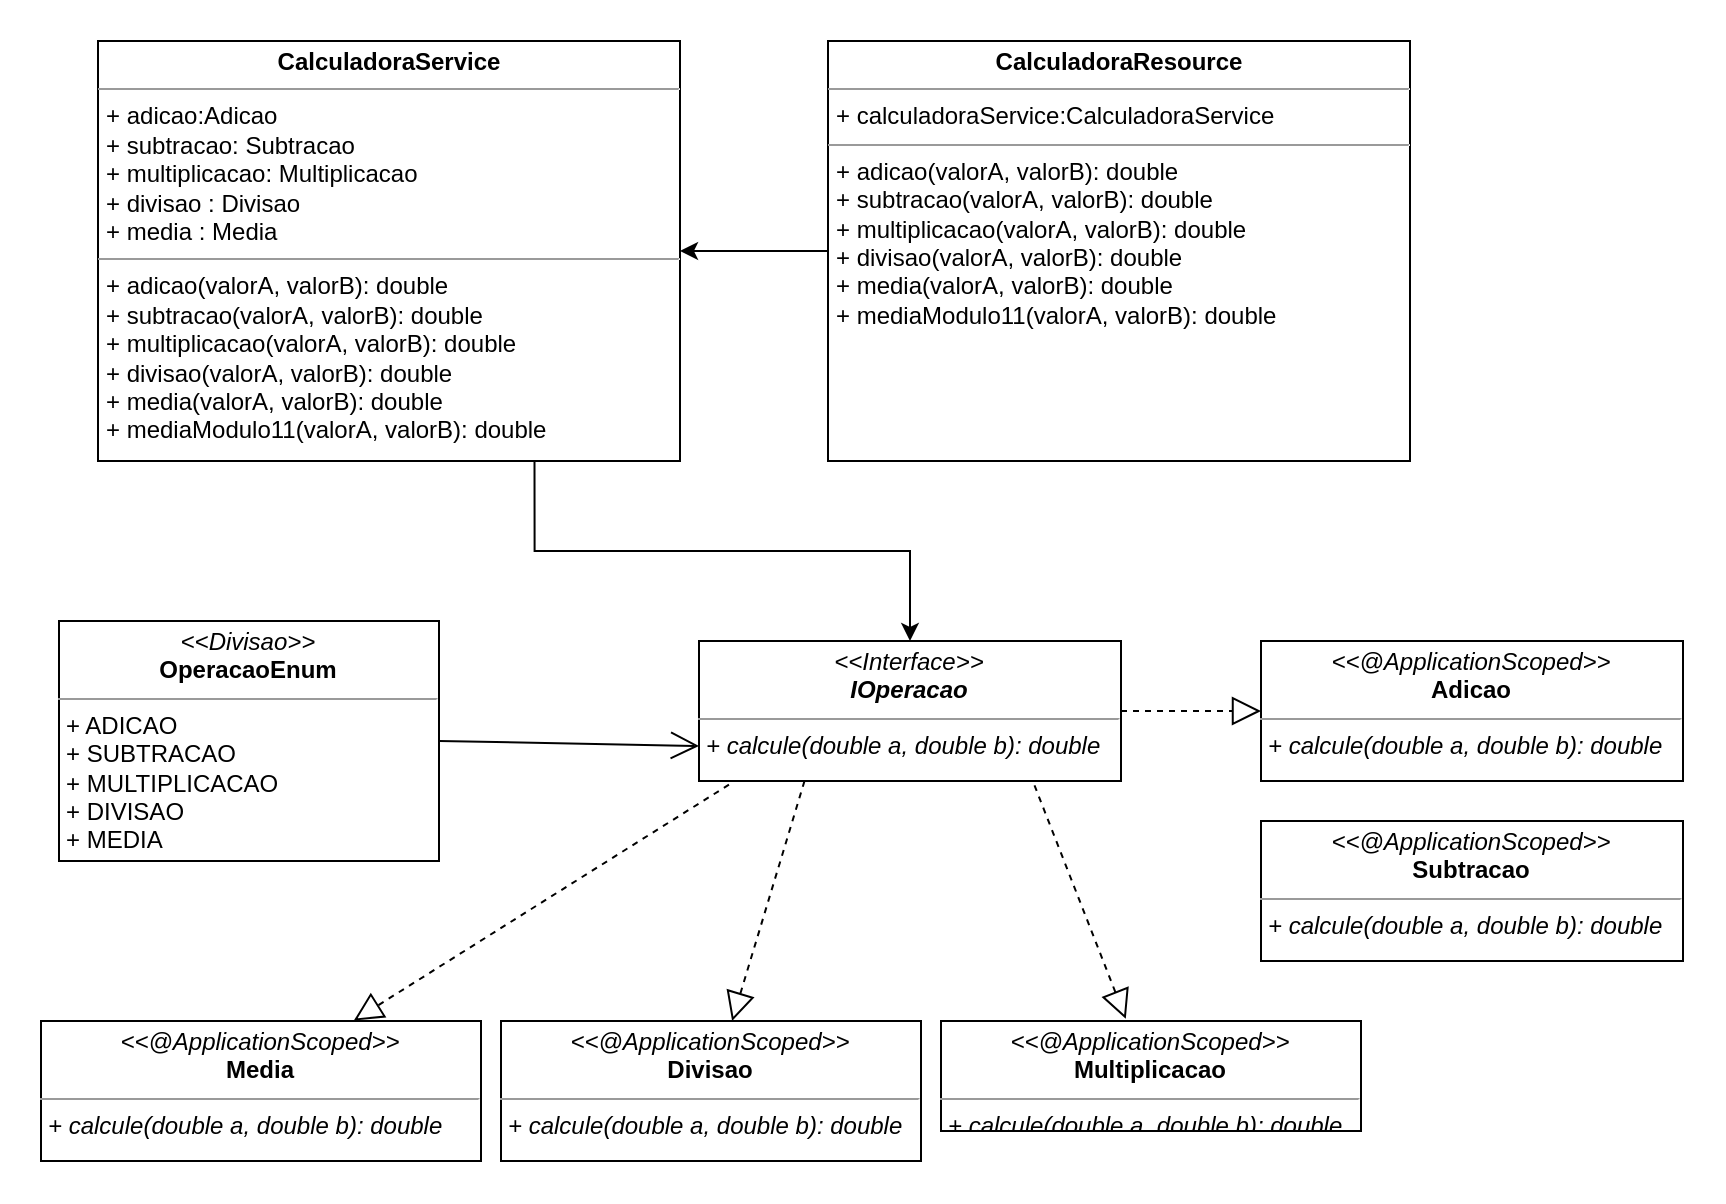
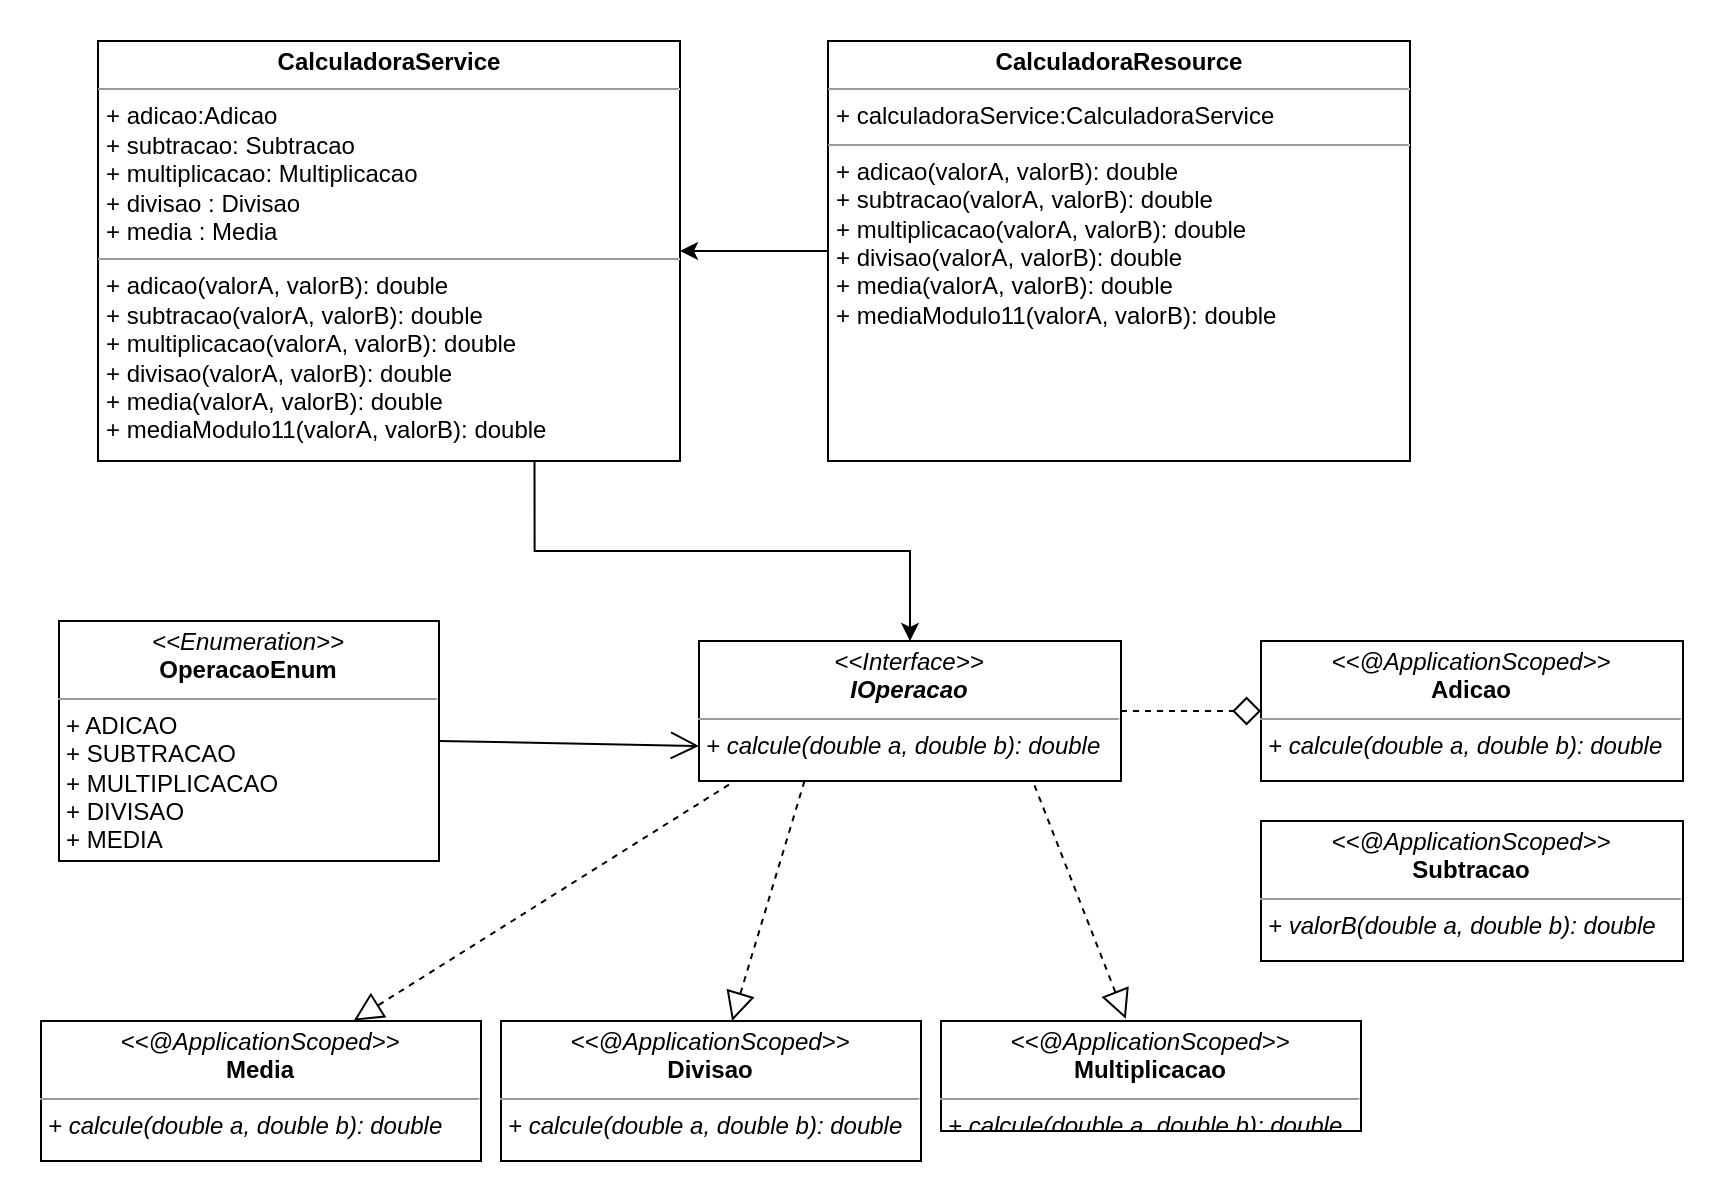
- <mxCell id="3" value="" style="endArrow=block;dashed=1;endFill=0;endSize=12;html=1;rounded=0;exitX=1;exitY=0.5;exitDx=0;exitDy=0;" parent="1" source="2" target="6" edge="1"><mxGeometry width="160" relative="1" as="geometry"><mxPoint x="539" y="420" as="sourcePoint" /><mxPoint x="649" y="372.333" as="targetPoint" /></mxGeometry></mxCell>
+ <mxCell id="3" value="" style="endArrow=diamond;dashed=1;endFill=0;endSize=12;html=1;rounded=0;exitX=1;exitY=0.5;exitDx=0;exitDy=0;" parent="1" source="2" target="6" edge="1"><mxGeometry width="160" relative="1" as="geometry"><mxPoint x="539" y="420" as="sourcePoint" /><mxPoint x="649" y="372.333" as="targetPoint" /></mxGeometry></mxCell>
- <mxCell id="9" value="&lt;p style=&quot;margin: 0px ; margin-top: 4px ; text-align: center&quot;&gt;&lt;i&gt;&amp;lt;&amp;lt;Divisao&amp;gt;&amp;gt;&lt;/i&gt;&lt;br&gt;&lt;b&gt;OperacaoEnum&lt;/b&gt;&lt;/p&gt;&lt;hr size=&quot;1&quot;&gt;&lt;p style=&quot;margin: 0px ; margin-left: 4px&quot;&gt;+ ADICAO&lt;br&gt;&lt;/p&gt;&lt;p style=&quot;margin: 0px ; margin-left: 4px&quot;&gt;+ SUBTRACAO&lt;br&gt;+ MULTIPLICACAO&lt;/p&gt;&lt;p style=&quot;margin: 0px ; margin-left: 4px&quot;&gt;+ DIVISAO&lt;/p&gt;&lt;p style=&quot;margin: 0px ; margin-left: 4px&quot;&gt;+ MEDIA&lt;/p&gt;&lt;hr size=&quot;1&quot;&gt;&lt;p style=&quot;margin: 0px ; margin-left: 4px&quot;&gt;+ getOperacao():IOperacao&lt;br&gt;&lt;br&gt;&lt;/p&gt;" style="verticalAlign=top;align=left;overflow=fill;fontSize=12;fontFamily=Helvetica;html=1;" parent="1" vertex="1"><mxGeometry x="29" y="310" width="190" height="120" as="geometry" /></mxCell>
+ <mxCell id="9" value="&lt;p style=&quot;margin: 0px ; margin-top: 4px ; text-align: center&quot;&gt;&lt;i&gt;&amp;lt;&amp;lt;Enumeration&amp;gt;&amp;gt;&lt;/i&gt;&lt;br&gt;&lt;b&gt;OperacaoEnum&lt;/b&gt;&lt;/p&gt;&lt;hr size=&quot;1&quot;&gt;&lt;p style=&quot;margin: 0px ; margin-left: 4px&quot;&gt;+ ADICAO&lt;br&gt;&lt;/p&gt;&lt;p style=&quot;margin: 0px ; margin-left: 4px&quot;&gt;+ SUBTRACAO&lt;br&gt;+ MULTIPLICACAO&lt;/p&gt;&lt;p style=&quot;margin: 0px ; margin-left: 4px&quot;&gt;+ DIVISAO&lt;/p&gt;&lt;p style=&quot;margin: 0px ; margin-left: 4px&quot;&gt;+ MEDIA&lt;/p&gt;&lt;hr size=&quot;1&quot;&gt;&lt;p style=&quot;margin: 0px ; margin-left: 4px&quot;&gt;+ getOperacao():IOperacao&lt;br&gt;&lt;br&gt;&lt;/p&gt;" style="verticalAlign=top;align=left;overflow=fill;fontSize=12;fontFamily=Helvetica;html=1;" parent="1" vertex="1"><mxGeometry x="29" y="310" width="190" height="120" as="geometry" /></mxCell>
- <mxCell id="11" value="&lt;p style=&quot;margin: 0px ; margin-top: 4px ; text-align: center&quot;&gt;&lt;i&gt;&amp;lt;&amp;lt;@&lt;/i&gt;&lt;i style=&quot;border-color: var(--border-color);&quot;&gt;ApplicationScoped&lt;/i&gt;&lt;i&gt;&amp;gt;&amp;gt;&lt;/i&gt;&lt;br&gt;&lt;b&gt;Subtracao&lt;/b&gt;&lt;/p&gt;&lt;hr size=&quot;1&quot;&gt;&lt;p style=&quot;margin: 0px ; margin-left: 4px&quot;&gt;&lt;/p&gt;&lt;p style=&quot;margin: 0px ; margin-left: 4px&quot;&gt;&lt;i style=&quot;border-color: var(--border-color);&quot;&gt;+ calcule(double a, double b): double&lt;/i&gt;&lt;br&gt;&lt;/p&gt;" style="verticalAlign=top;align=left;overflow=fill;fontSize=12;fontFamily=Helvetica;html=1;" parent="1" vertex="1"><mxGeometry x="630" y="410" width="211" height="70" as="geometry" /></mxCell>
+ <mxCell id="11" value="&lt;p style=&quot;margin: 0px ; margin-top: 4px ; text-align: center&quot;&gt;&lt;i&gt;&amp;lt;&amp;lt;@&lt;/i&gt;&lt;i style=&quot;border-color: var(--border-color);&quot;&gt;ApplicationScoped&lt;/i&gt;&lt;i&gt;&amp;gt;&amp;gt;&lt;/i&gt;&lt;br&gt;&lt;b&gt;Subtracao&lt;/b&gt;&lt;/p&gt;&lt;hr size=&quot;1&quot;&gt;&lt;p style=&quot;margin: 0px ; margin-left: 4px&quot;&gt;&lt;/p&gt;&lt;p style=&quot;margin: 0px ; margin-left: 4px&quot;&gt;&lt;i style=&quot;border-color: var(--border-color);&quot;&gt;+ valorB(double a, double b): double&lt;/i&gt;&lt;br&gt;&lt;/p&gt;" style="verticalAlign=top;align=left;overflow=fill;fontSize=12;fontFamily=Helvetica;html=1;" parent="1" vertex="1"><mxGeometry x="630" y="410" width="211" height="70" as="geometry" /></mxCell>
